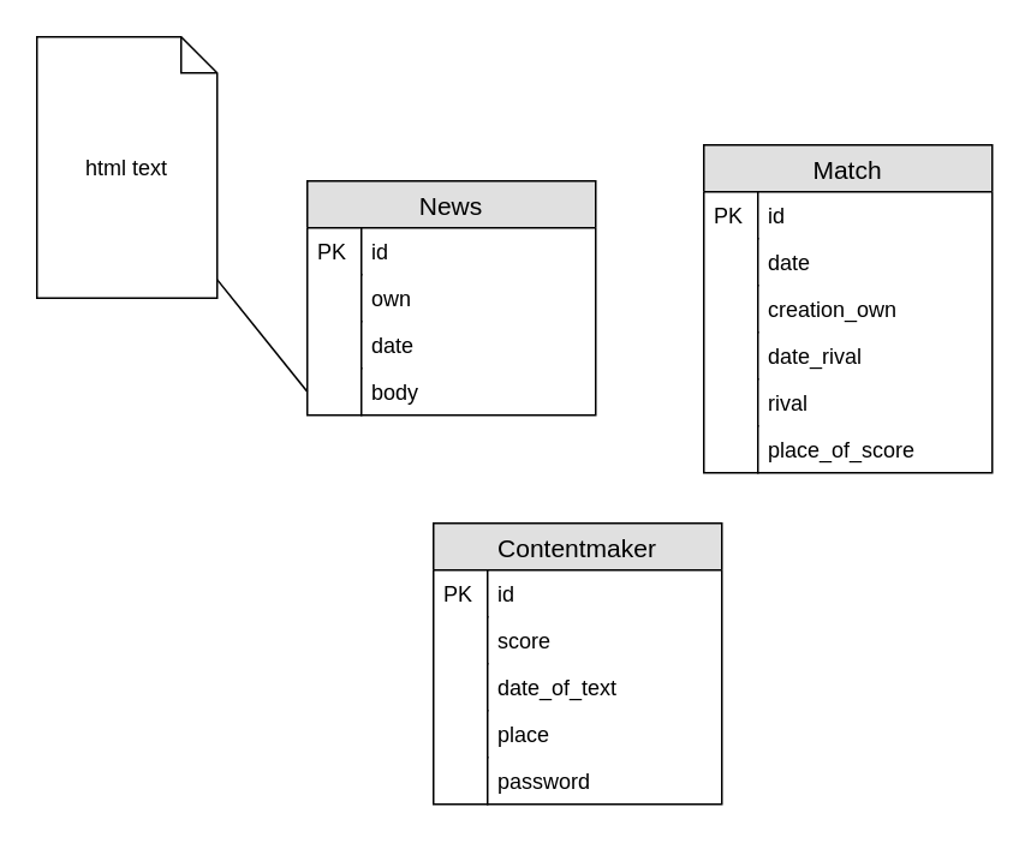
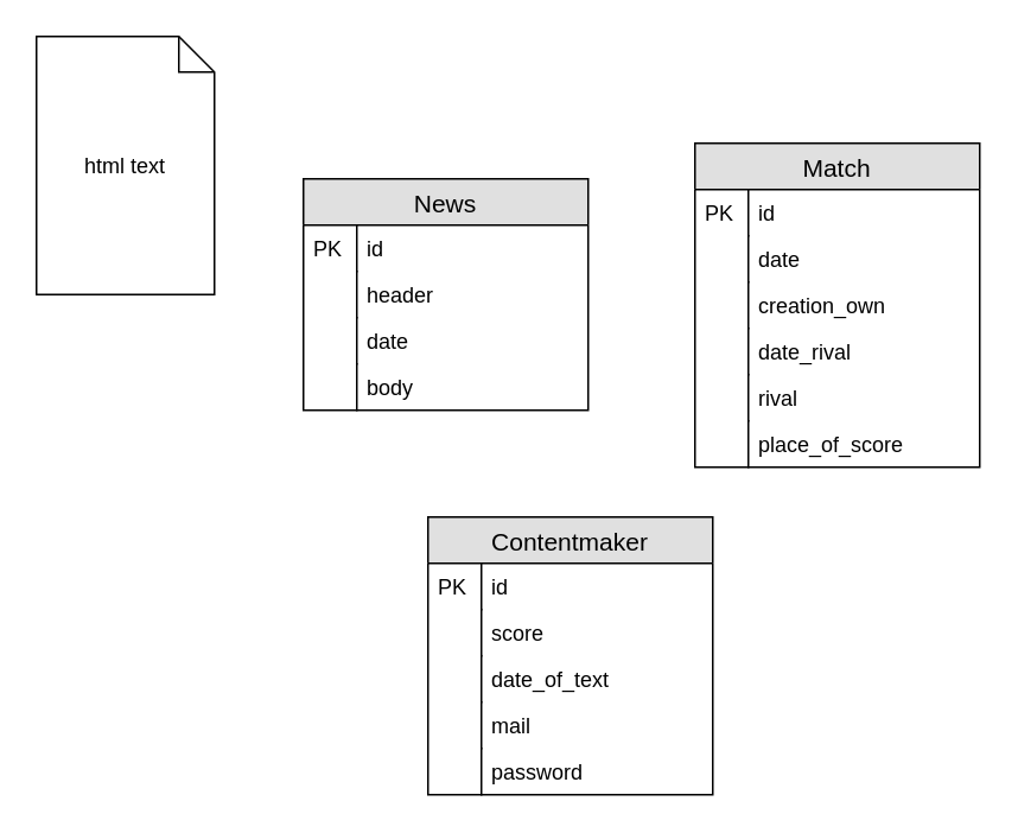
- <mxCell id="5" value="own" style="shape=partialRectangle;top=0;left=0;right=0;bottom=0;align=left;verticalAlign=top;fillColor=none;spacingLeft=34;spacingRight=4;overflow=hidden;rotatable=0;points=[[0,0.5],[1,0.5]];portConstraint=eastwest;dropTarget=0;fontSize=12;" parent="2" vertex="1"><mxGeometry y="52" width="160" height="26" as="geometry" /></mxCell>
+ <mxCell id="5" value="header" style="shape=partialRectangle;top=0;left=0;right=0;bottom=0;align=left;verticalAlign=top;fillColor=none;spacingLeft=34;spacingRight=4;overflow=hidden;rotatable=0;points=[[0,0.5],[1,0.5]];portConstraint=eastwest;dropTarget=0;fontSize=12;" parent="2" vertex="1"><mxGeometry y="52" width="160" height="26" as="geometry" /></mxCell>
- <mxCell id="36" value="" style="endArrow=none;html=1;rounded=0;fontSize=12;entryX=0;entryY=0.5;entryDx=0;entryDy=0;" parent="1" source="35" target="9" edge="1"><mxGeometry relative="1" as="geometry"><mxPoint x="0" y="160" as="sourcePoint" /><mxPoint x="160" y="160" as="targetPoint" /></mxGeometry></mxCell>
- <mxCell id="18" value="place" style="shape=partialRectangle;top=0;left=0;right=0;bottom=0;align=left;verticalAlign=top;fillColor=none;spacingLeft=34;spacingRight=4;overflow=hidden;rotatable=0;points=[[0,0.5],[1,0.5]];portConstraint=eastwest;dropTarget=0;fontSize=12;" parent="11" vertex="1"><mxGeometry y="104" width="160" height="26" as="geometry" /></mxCell>
+ <mxCell id="18" value="mail" style="shape=partialRectangle;top=0;left=0;right=0;bottom=0;align=left;verticalAlign=top;fillColor=none;spacingLeft=34;spacingRight=4;overflow=hidden;rotatable=0;points=[[0,0.5],[1,0.5]];portConstraint=eastwest;dropTarget=0;fontSize=12;" parent="11" vertex="1"><mxGeometry y="104" width="160" height="26" as="geometry" /></mxCell>
